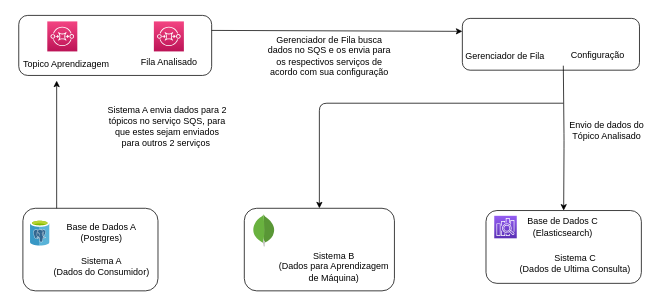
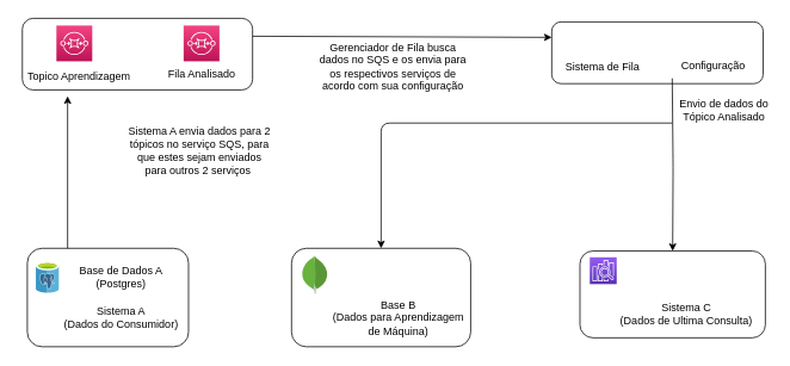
- <mxCell id="24" value="Gerenciador de Fila" style="text;html=1;strokeColor=none;fillColor=none;align=center;verticalAlign=middle;whiteSpace=wrap;rounded=0;" vertex="1" parent="1"><mxGeometry x="616" y="64" width="113" height="20" as="geometry" /></mxCell>
+ <mxCell id="24" value="Sistema de Fila" style="text;html=1;strokeColor=none;fillColor=none;align=center;verticalAlign=middle;whiteSpace=wrap;rounded=0;" vertex="1" parent="1"><mxGeometry x="616" y="64" width="113" height="20" as="geometry" /></mxCell>
- <mxCell id="32" value="Envio de dados do Tópico Analisado" style="text;html=1;strokeColor=none;fillColor=none;align=center;verticalAlign=middle;whiteSpace=wrap;rounded=0;" vertex="1" parent="1"><mxGeometry x="756" y="158" width="104" height="29" as="geometry" /></mxCell>
+ <mxCell id="32" value="Envio de dados do Tópico Analisado" style="text;html=1;strokeColor=none;fillColor=none;align=center;verticalAlign=middle;whiteSpace=wrap;rounded=0;" vertex="1" parent="1"><mxGeometry x="756" y="108" width="104" height="29" as="geometry" /></mxCell>
- <mxCell id="15" value="Base de Dados C&lt;br&gt;(Elasticsearch)" style="text;html=1;strokeColor=none;fillColor=none;align=center;verticalAlign=middle;whiteSpace=wrap;rounded=0;" vertex="1" parent="1"><mxGeometry x="695" y="292" width="109" height="20" as="geometry" /></mxCell>
- <mxCell id="8" value="Sistema B&lt;br&gt;(Dados para Aprendizagem de Máquina)" style="text;html=1;strokeColor=none;fillColor=none;align=center;verticalAlign=middle;whiteSpace=wrap;rounded=0;" vertex="1" parent="1"><mxGeometry x="367" y="345" width="155" height="20" as="geometry" /></mxCell>
+ <mxCell id="8" value="Base B&lt;br&gt;(Dados para Aprendizagem de Máquina)" style="text;html=1;strokeColor=none;fillColor=none;align=center;verticalAlign=middle;whiteSpace=wrap;rounded=0;" vertex="1" parent="1"><mxGeometry x="367" y="345" width="155" height="20" as="geometry" /></mxCell>
